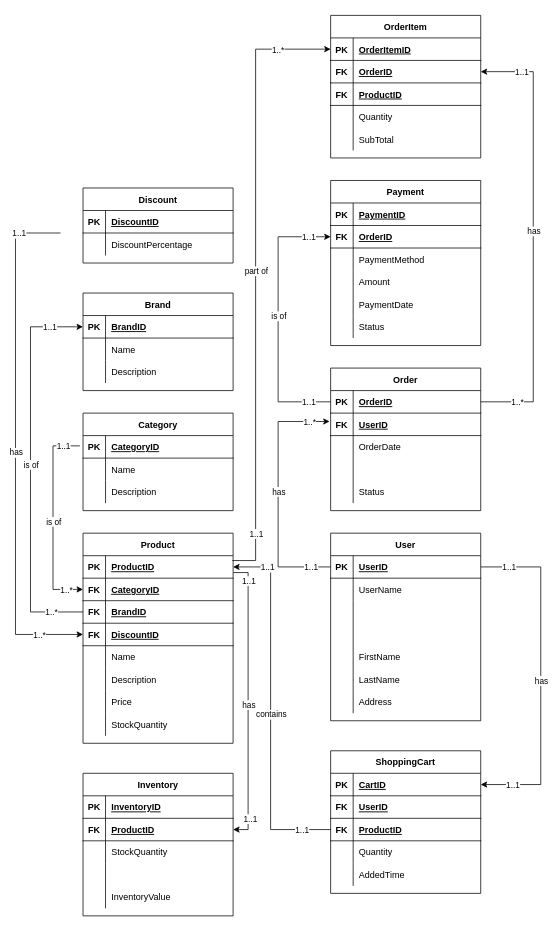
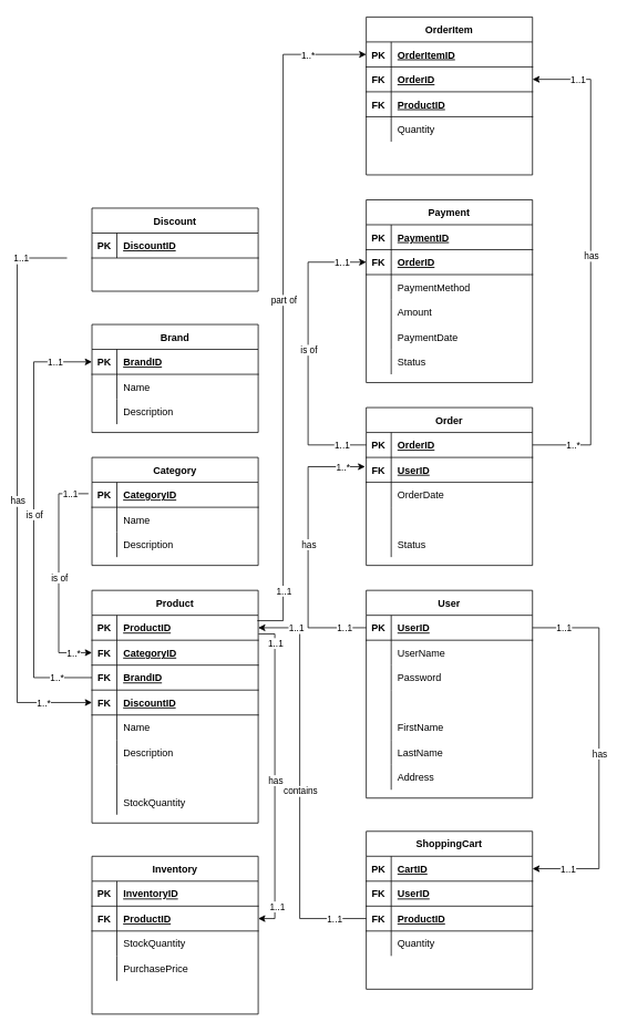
- <mxCell id="98" value="SubTotal" style="shape=partialRectangle;overflow=hidden;connectable=0;fillColor=none;top=0;left=0;bottom=0;right=0;align=left;spacingLeft=6;" vertex="1" parent="96"><mxGeometry x="30" width="170" height="30" as="geometry"><mxRectangle width="170" height="30" as="alternateBounds" /></mxGeometry></mxCell>
- <mxCell id="140" value="DiscountPercentage" style="shape=partialRectangle;overflow=hidden;connectable=0;fillColor=none;top=0;left=0;bottom=0;right=0;align=left;spacingLeft=6;" vertex="1" parent="138"><mxGeometry x="30" width="170" height="30" as="geometry"><mxRectangle width="170" height="30" as="alternateBounds" /></mxGeometry></mxCell>
+ <mxCell id="46" value="Password" style="shape=partialRectangle;overflow=hidden;connectable=0;fillColor=none;top=0;left=0;bottom=0;right=0;align=left;spacingLeft=6;" vertex="1" parent="44"><mxGeometry x="30" width="170" height="30" as="geometry"><mxRectangle width="170" height="30" as="alternateBounds" /></mxGeometry></mxCell>
- <mxCell id="23" value="Price" style="shape=partialRectangle;overflow=hidden;connectable=0;fillColor=none;top=0;left=0;bottom=0;right=0;align=left;spacingLeft=6;" vertex="1" parent="21"><mxGeometry x="30" width="170" height="30" as="geometry"><mxRectangle width="170" height="30" as="alternateBounds" /></mxGeometry></mxCell>
+ <mxCell id="130" value="PurchasePrice" style="shape=partialRectangle;overflow=hidden;connectable=0;fillColor=none;top=0;left=0;bottom=0;right=0;align=left;spacingLeft=6;" vertex="1" parent="128"><mxGeometry x="30" width="170" height="30" as="geometry"><mxRectangle width="170" height="30" as="alternateBounds" /></mxGeometry></mxCell>
- <mxCell id="156" value="AddedTime" style="shape=partialRectangle;overflow=hidden;connectable=0;fillColor=none;top=0;left=0;bottom=0;right=0;align=left;spacingLeft=6;" vertex="1" parent="154"><mxGeometry x="30" width="170" height="30" as="geometry"><mxRectangle width="170" height="30" as="alternateBounds" /></mxGeometry></mxCell>
- <mxCell id="133" value="InventoryValue" style="shape=partialRectangle;overflow=hidden;connectable=0;fillColor=none;top=0;left=0;bottom=0;right=0;align=left;spacingLeft=6;" vertex="1" parent="131"><mxGeometry x="30" width="170" height="30" as="geometry"><mxRectangle width="170" height="30" as="alternateBounds" /></mxGeometry></mxCell>
